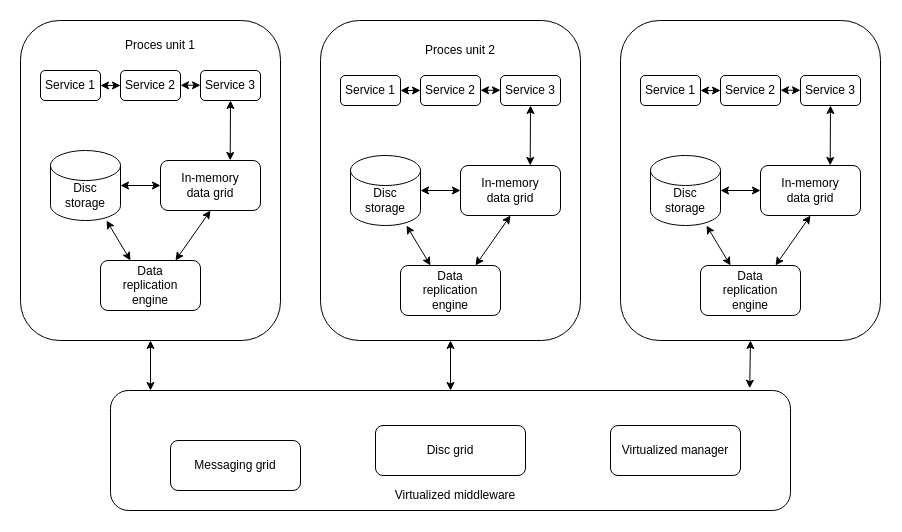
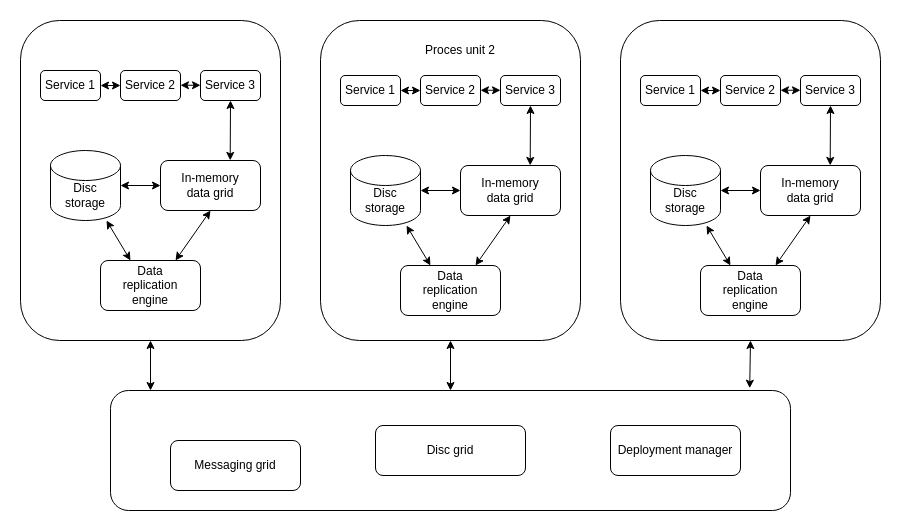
- <mxCell id="19" value="Proces unit 1" style="text;html=1;strokeColor=none;fillColor=none;align=center;verticalAlign=middle;whiteSpace=wrap;rounded=0;glass=1;" vertex="1" parent="1"><mxGeometry x="120" y="30" width="80" height="30" as="geometry" /></mxCell>
- <mxCell id="23" value="Virtualized manager" style="rounded=1;whiteSpace=wrap;html=1;" vertex="1" parent="1"><mxGeometry x="610" y="425" width="130" height="50" as="geometry" /></mxCell>
+ <mxCell id="23" value="Deployment manager" style="rounded=1;whiteSpace=wrap;html=1;" vertex="1" parent="1"><mxGeometry x="610" y="425" width="130" height="50" as="geometry" /></mxCell>
- <mxCell id="24" value="Virtualized middleware" style="text;html=1;strokeColor=none;fillColor=none;align=center;verticalAlign=middle;whiteSpace=wrap;rounded=0;glass=1;" vertex="1" parent="1"><mxGeometry x="385" y="480" width="140" height="30" as="geometry" /></mxCell>
